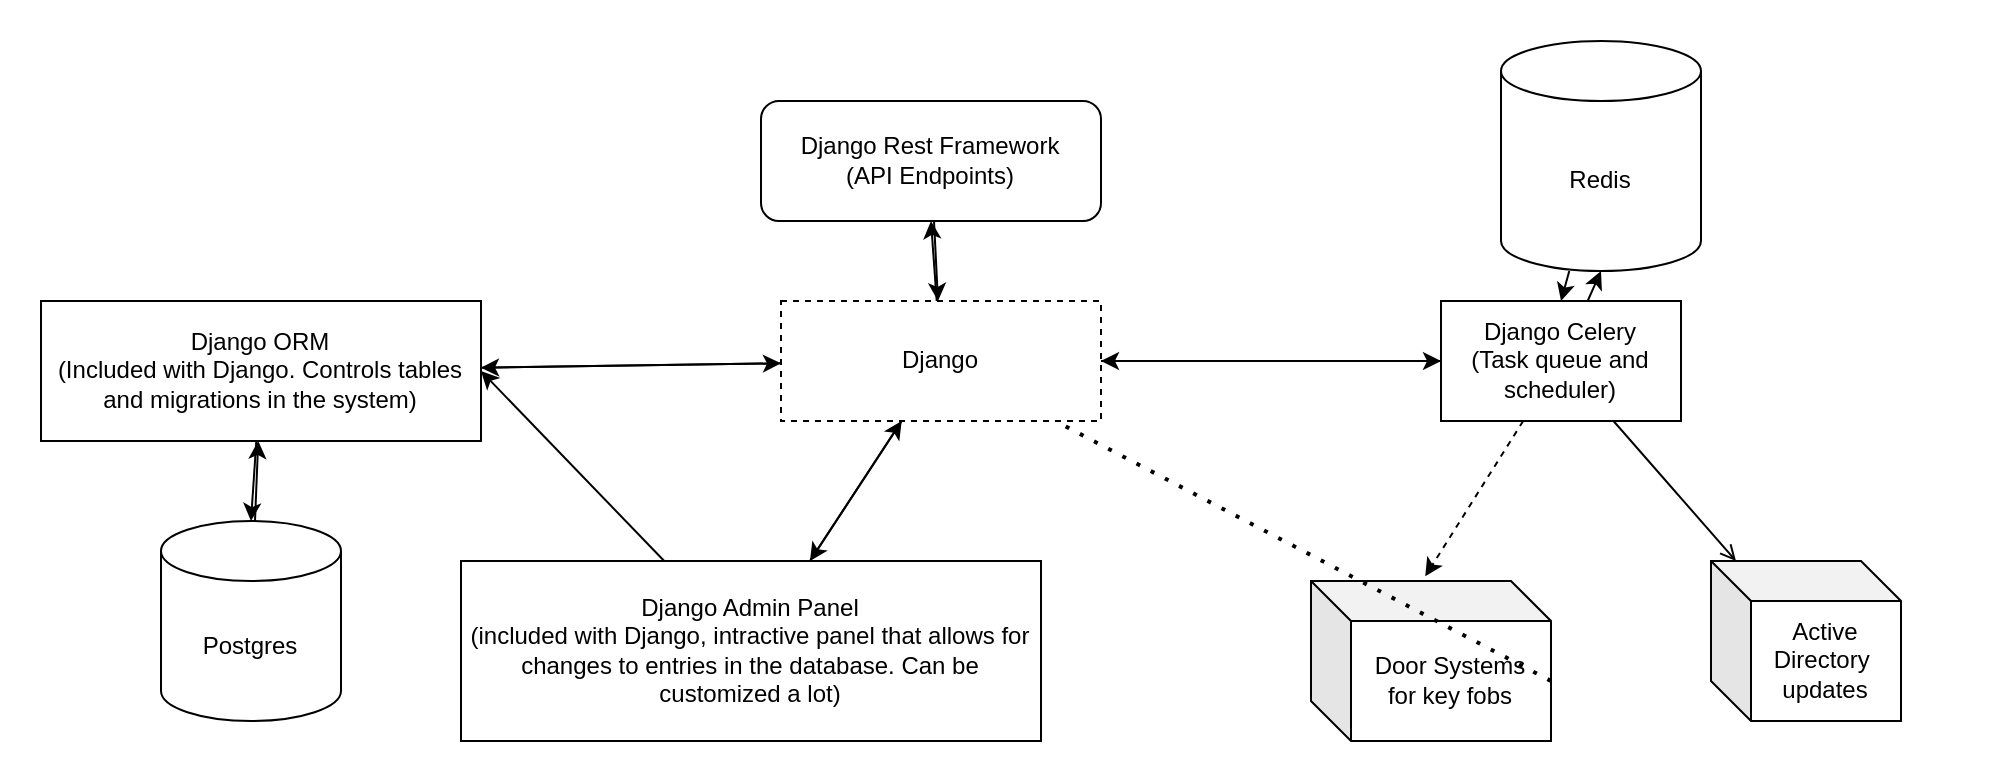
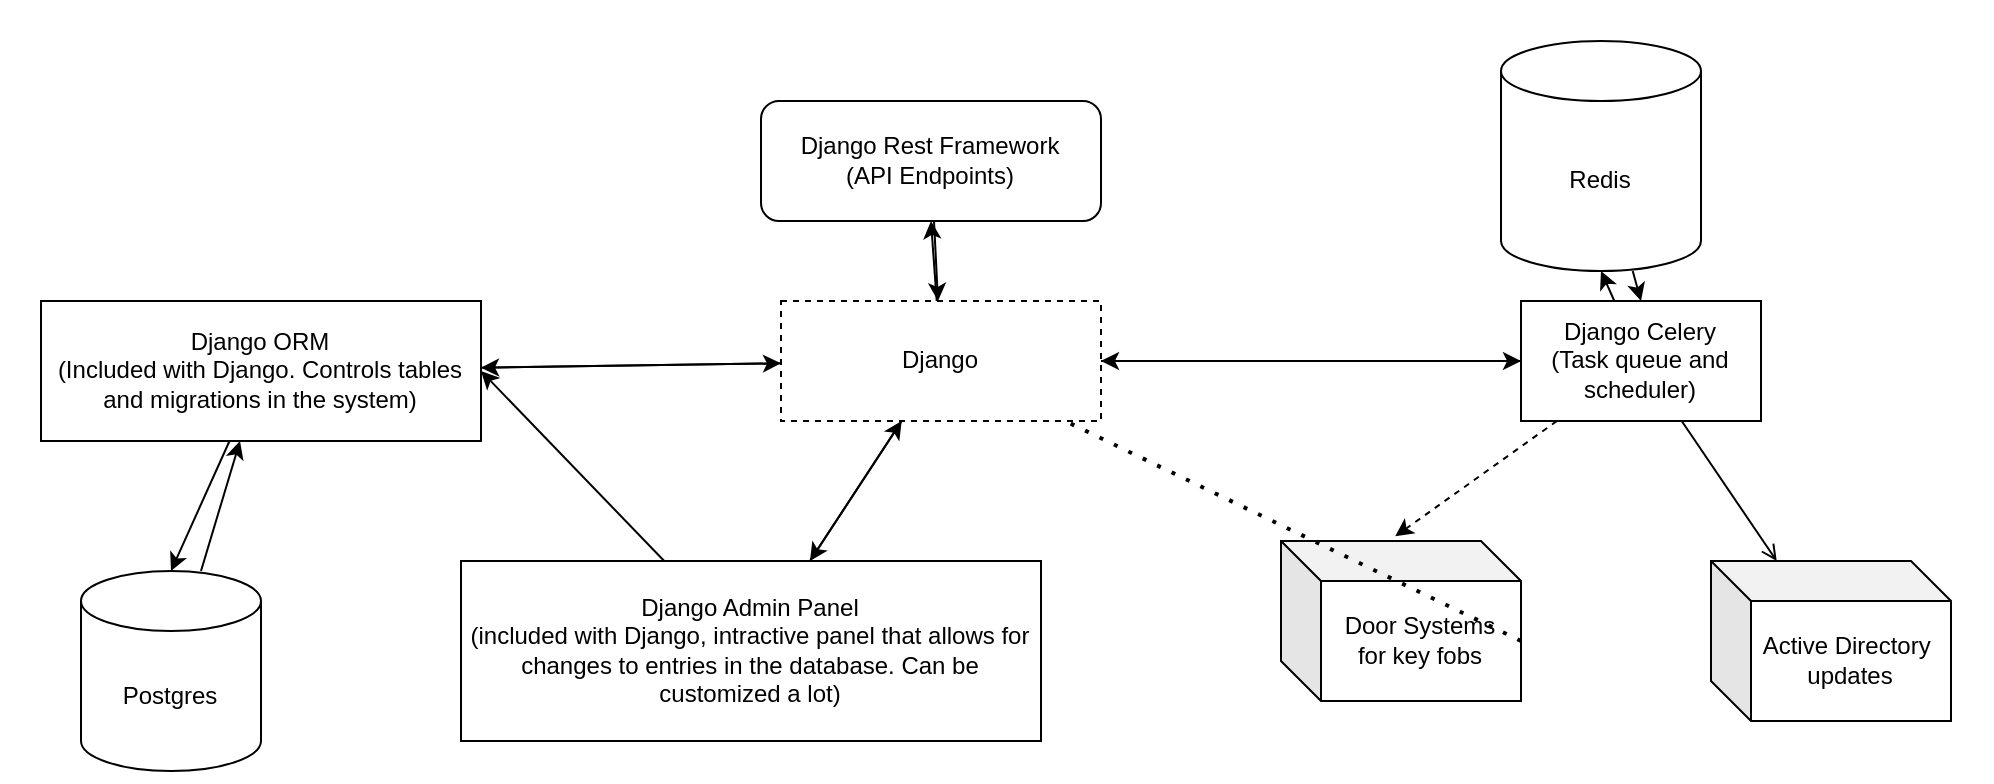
- <mxCell id="13" value="Django Celery&lt;br&gt;(Task queue and scheduler)" style="rounded=0;whiteSpace=wrap;html=1;" vertex="1" parent="1"><mxGeometry x="720" y="150" width="120" height="60" as="geometry" /></mxCell>
+ <mxCell id="13" value="Django Celery&lt;br&gt;(Task queue and scheduler)" style="rounded=0;whiteSpace=wrap;html=1;" vertex="1" parent="1"><mxGeometry x="760" y="150" width="120" height="60" as="geometry" /></mxCell>
- <mxCell id="23" value="Postgres" style="shape=cylinder3;whiteSpace=wrap;html=1;boundedLbl=1;backgroundOutline=1;size=15;" vertex="1" parent="1"><mxGeometry x="80" y="260" width="90" height="100" as="geometry" /></mxCell>
+ <mxCell id="23" value="Postgres" style="shape=cylinder3;whiteSpace=wrap;html=1;boundedLbl=1;backgroundOutline=1;size=15;" vertex="1" parent="1"><mxGeometry x="40" y="285" width="90" height="100" as="geometry" /></mxCell>
- <mxCell id="15" value="Active Directory&amp;nbsp;&lt;br&gt;updates" style="shape=cube;whiteSpace=wrap;html=1;boundedLbl=1;backgroundOutline=1;darkOpacity=0.05;darkOpacity2=0.1;" vertex="1" parent="1"><mxGeometry x="855" y="280" width="95" height="80" as="geometry" /></mxCell>
+ <mxCell id="15" value="Active Directory&amp;nbsp;&lt;br&gt;updates" style="shape=cube;whiteSpace=wrap;html=1;boundedLbl=1;backgroundOutline=1;darkOpacity=0.05;darkOpacity2=0.1;" vertex="1" parent="1"><mxGeometry x="855" y="280" width="120" height="80" as="geometry" /></mxCell>
- <mxCell id="14" value="Door Systems&lt;br&gt;for key fobs" style="shape=cube;whiteSpace=wrap;html=1;boundedLbl=1;backgroundOutline=1;darkOpacity=0.05;darkOpacity2=0.1;" vertex="1" parent="1"><mxGeometry x="655" y="290" width="120" height="80" as="geometry" /></mxCell>
+ <mxCell id="14" value="Door Systems&lt;br&gt;for key fobs" style="shape=cube;whiteSpace=wrap;html=1;boundedLbl=1;backgroundOutline=1;darkOpacity=0.05;darkOpacity2=0.1;" vertex="1" parent="1"><mxGeometry x="640" y="270" width="120" height="80" as="geometry" /></mxCell>
